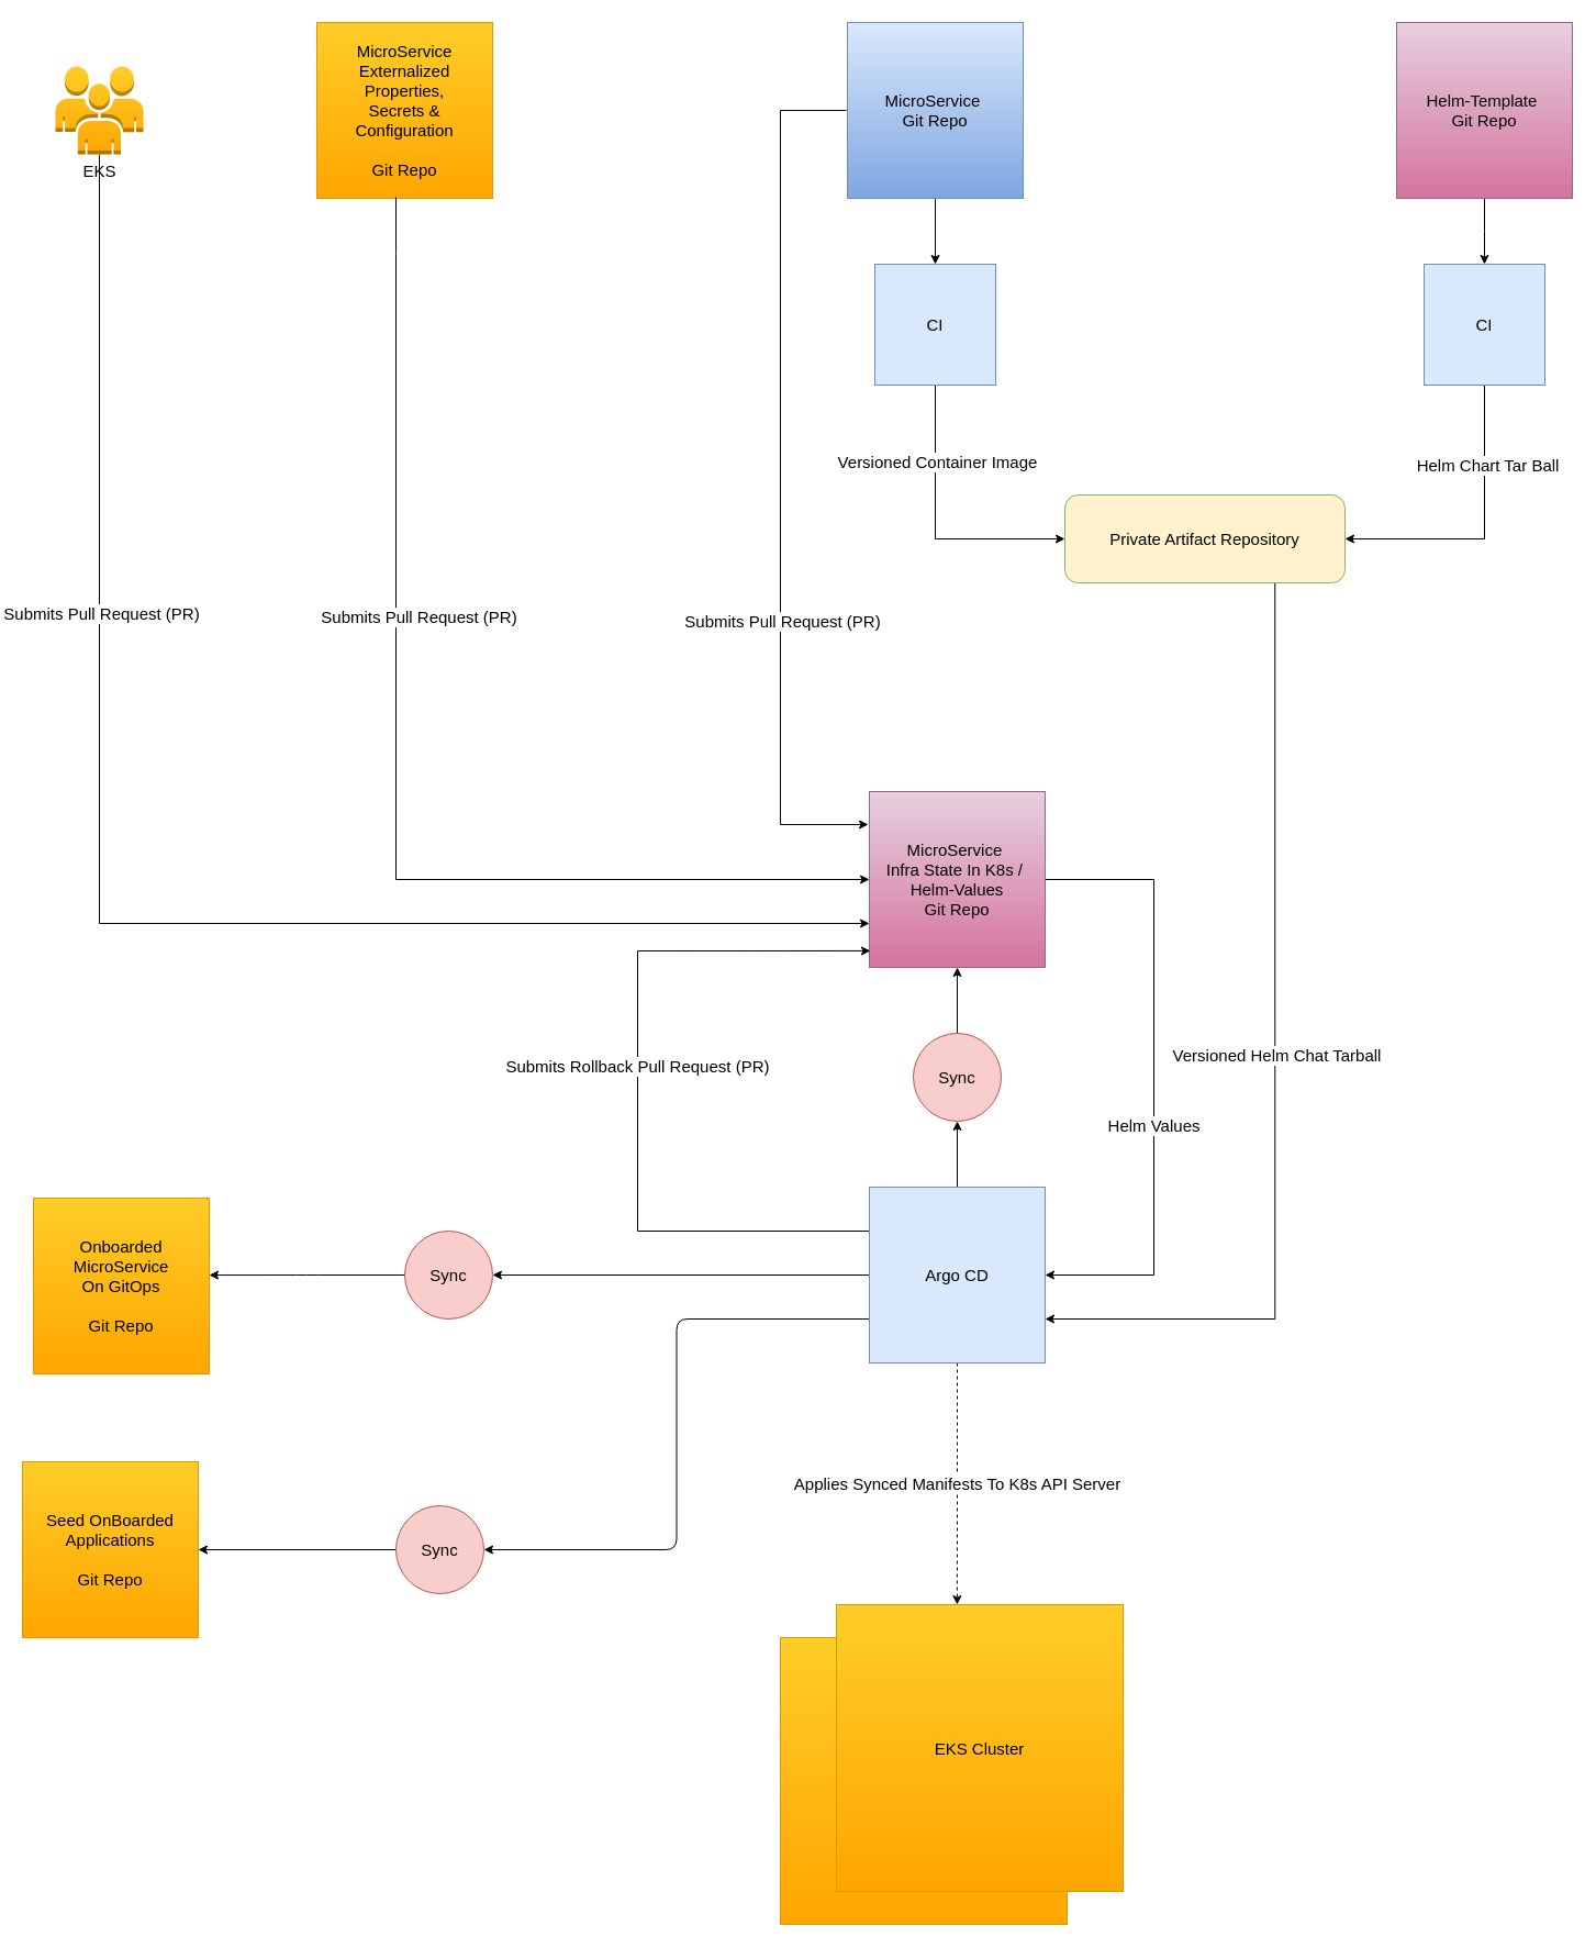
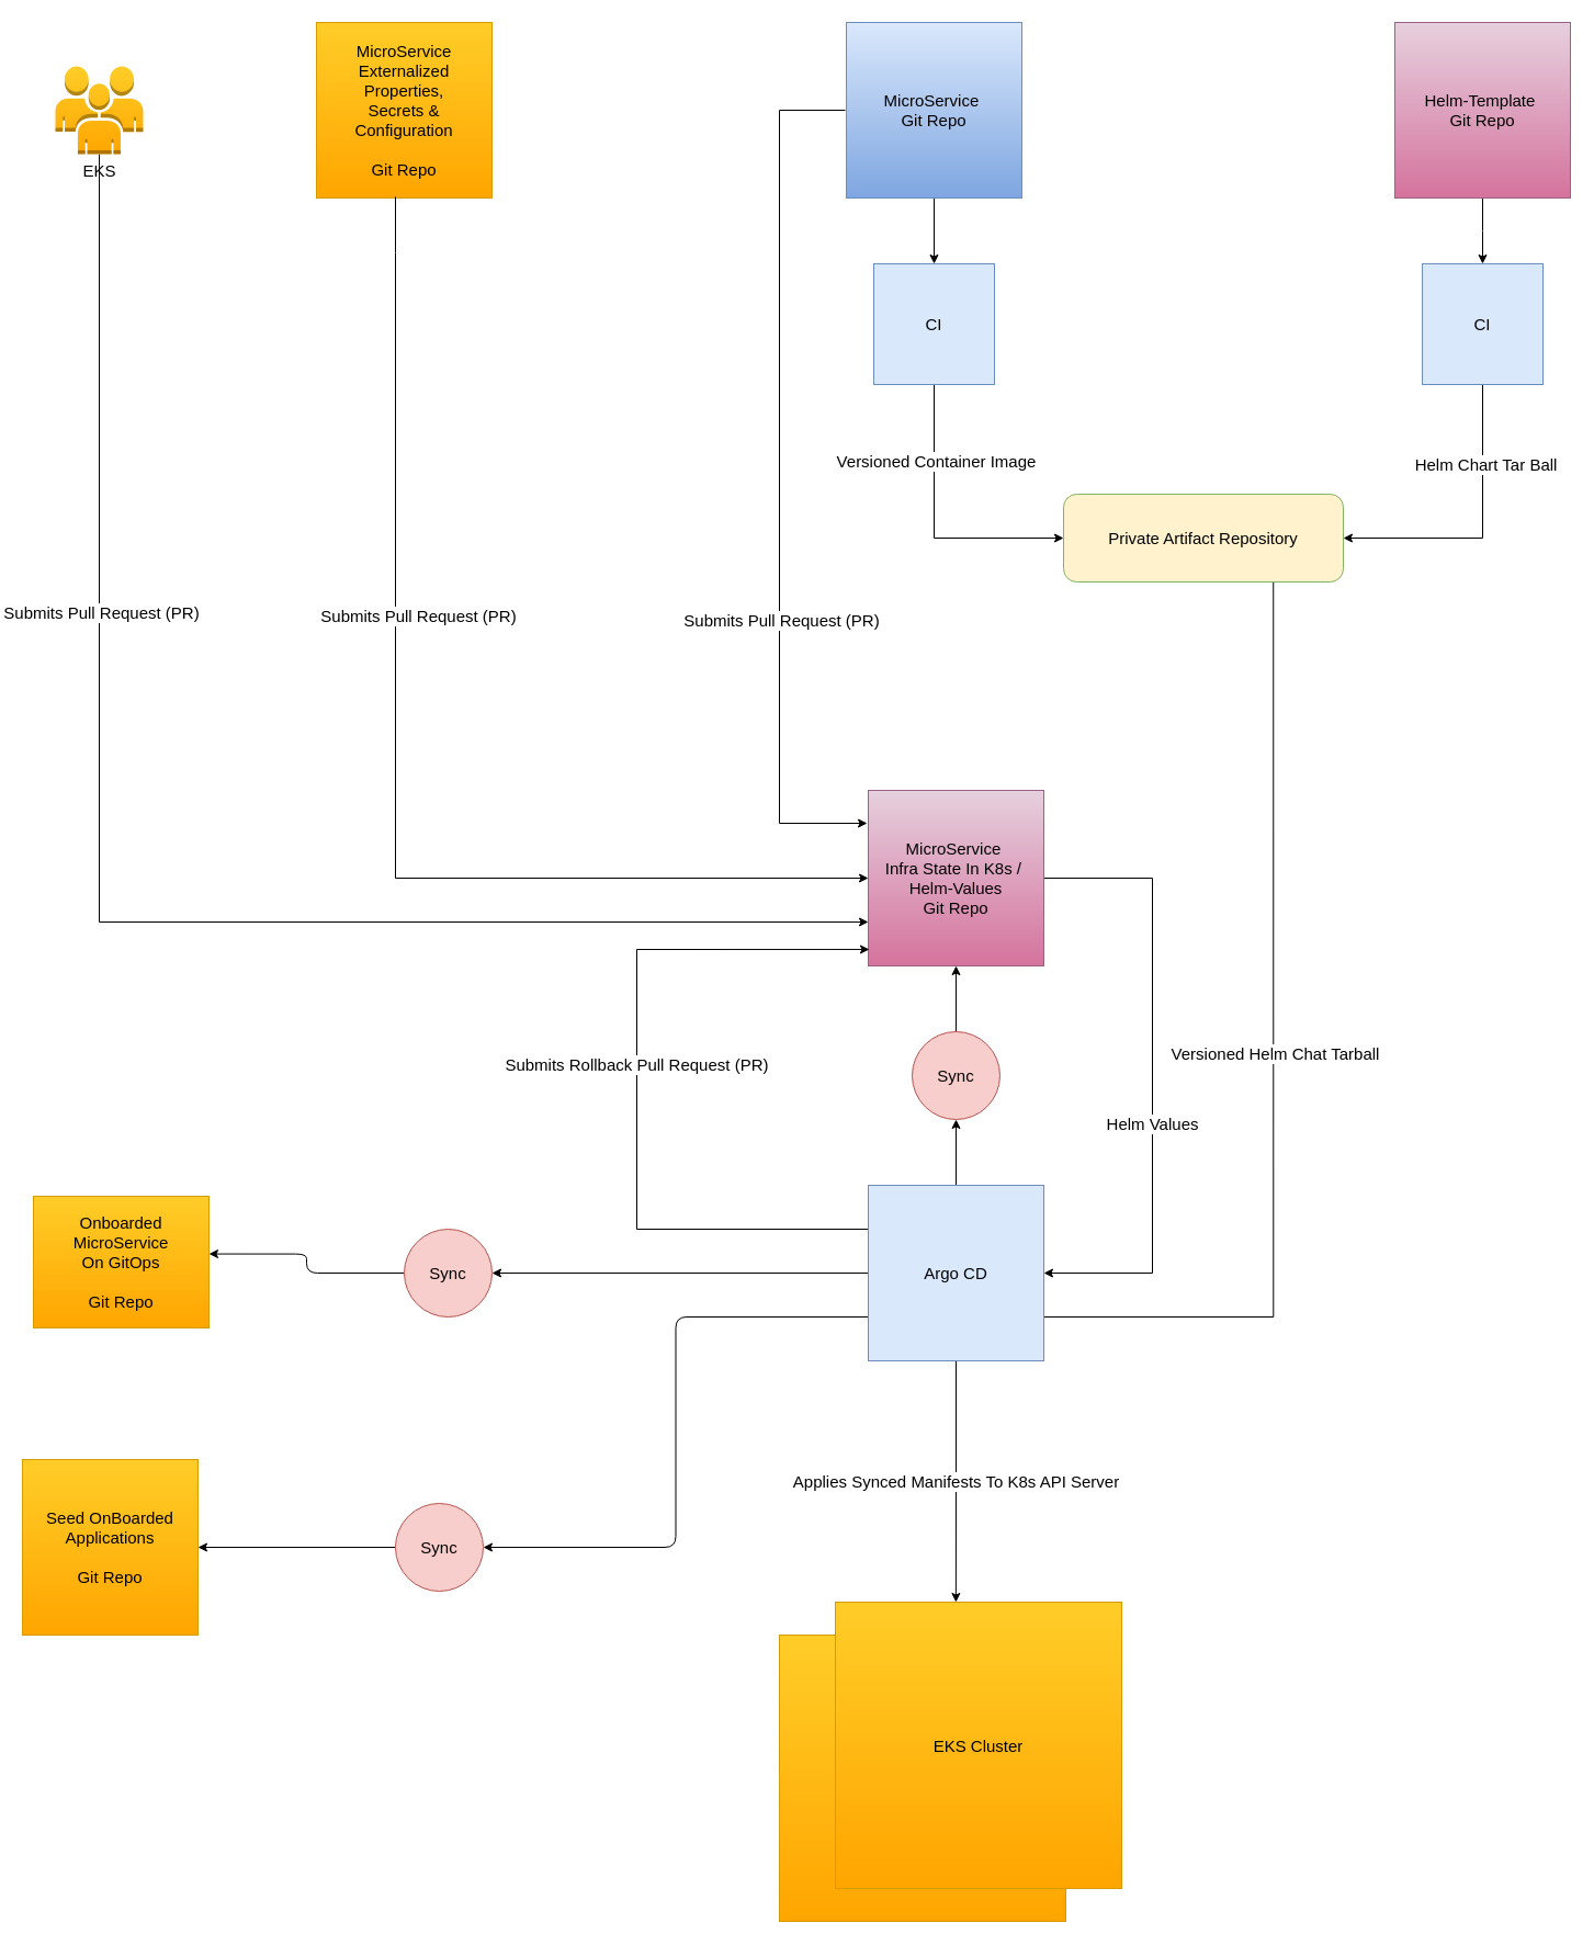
- <mxCell id="37" value="&lt;div&gt;&lt;span style=&quot;font-size: 15px;&quot;&gt;Onboarded&lt;/span&gt;&lt;/div&gt;&lt;div&gt;&lt;span style=&quot;font-size: 15px;&quot;&gt;MicroService&lt;/span&gt;&lt;/div&gt;&lt;div&gt;&lt;span style=&quot;font-size: 15px;&quot;&gt;On GitOps&lt;/span&gt;&lt;/div&gt;&lt;div&gt;&lt;span style=&quot;font-size: 15px;&quot;&gt;&lt;br&gt;&lt;/span&gt;&lt;/div&gt;&lt;div&gt;&lt;span style=&quot;font-size: 15px;&quot;&gt;Git Repo&lt;/span&gt;&lt;/div&gt;" style="whiteSpace=wrap;html=1;aspect=fixed;fillColor=#ffcd28;strokeColor=#d79b00;gradientColor=#ffa500;" vertex="1" parent="1"><mxGeometry x="30" y="1090" width="160" height="160" as="geometry" /></mxCell>
+ <mxCell id="37" value="&lt;div&gt;&lt;span style=&quot;font-size: 15px;&quot;&gt;Onboarded&lt;/span&gt;&lt;/div&gt;&lt;div&gt;&lt;span style=&quot;font-size: 15px;&quot;&gt;MicroService&lt;/span&gt;&lt;/div&gt;&lt;div&gt;&lt;span style=&quot;font-size: 15px;&quot;&gt;On GitOps&lt;/span&gt;&lt;/div&gt;&lt;div&gt;&lt;span style=&quot;font-size: 15px;&quot;&gt;&lt;br&gt;&lt;/span&gt;&lt;/div&gt;&lt;div&gt;&lt;span style=&quot;font-size: 15px;&quot;&gt;Git Repo&lt;/span&gt;&lt;/div&gt;" style="whiteSpace=wrap;html=1;aspect=fixed;fillColor=#ffcd28;strokeColor=#d79b00;gradientColor=#ffa500;" vertex="1" parent="1"><mxGeometry x="30" y="1090" width="160" height="120" as="geometry" /></mxCell>
- <mxCell id="8" style="edgeStyle=orthogonalEdgeStyle;rounded=0;orthogonalLoop=1;jettySize=auto;html=1;exitX=0.75;exitY=1;exitDx=0;exitDy=0;entryX=1;entryY=0.75;entryDx=0;entryDy=0;fontSize=15;" edge="1" parent="1" source="10" target="26"><mxGeometry relative="1" as="geometry" /></mxCell>
+ <mxCell id="8" style="edgeStyle=orthogonalEdgeStyle;rounded=0;orthogonalLoop=1;jettySize=auto;html=1;exitX=0.75;exitY=1;exitDx=0;exitDy=0;entryX=1;entryY=0.75;entryDx=0;entryDy=0;fontSize=15;endArrow=none;" edge="1" parent="1" source="10" target="26"><mxGeometry relative="1" as="geometry" /></mxCell>
- <mxCell id="21" value="Applies Synced Manifests To K8s API Server" style="edgeStyle=orthogonalEdgeStyle;rounded=0;orthogonalLoop=1;jettySize=auto;html=1;exitX=0.5;exitY=1;exitDx=0;exitDy=0;entryX=0.421;entryY=0;entryDx=0;entryDy=0;entryPerimeter=0;fontSize=15;dashed=1;" edge="1" parent="1" source="26" target="36"><mxGeometry relative="1" as="geometry" /></mxCell>
+ <mxCell id="21" value="Applies Synced Manifests To K8s API Server" style="edgeStyle=orthogonalEdgeStyle;rounded=0;orthogonalLoop=1;jettySize=auto;html=1;exitX=0.5;exitY=1;exitDx=0;exitDy=0;entryX=0.421;entryY=0;entryDx=0;entryDy=0;entryPerimeter=0;fontSize=15;" edge="1" parent="1" source="26" target="36"><mxGeometry relative="1" as="geometry" /></mxCell>
